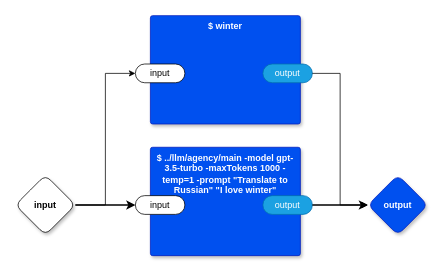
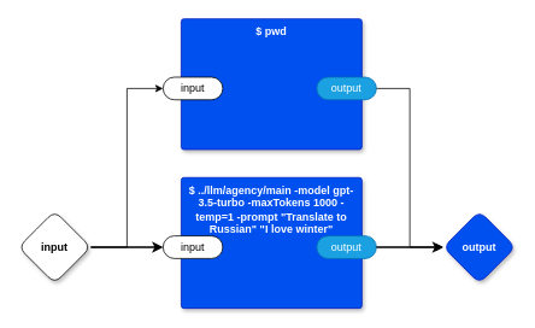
- <mxCell id="10" value="$ winter" style="rounded=1;whiteSpace=wrap;html=1;sketch=0;container=1;recursiveResize=0;verticalAlign=top;arcSize=6;fontStyle=1;autosize=0;points=[];absoluteArcSize=1;shadow=1;strokeColor=#001DBC;fillColor=#0050ef;fontColor=#ffffff;connectable=0;" vertex="1" parent="1"><mxGeometry x="200" y="20" width="200" height="144.5" as="geometry"><mxRectangle x="-98" y="-1230" width="99" height="26" as="alternateBounds" /></mxGeometry></mxCell>
+ <mxCell id="10" value="$ pwd" style="rounded=1;whiteSpace=wrap;html=1;sketch=0;container=1;recursiveResize=0;verticalAlign=top;arcSize=6;fontStyle=1;autosize=0;points=[];absoluteArcSize=1;shadow=1;strokeColor=#001DBC;fillColor=#0050ef;fontColor=#ffffff;connectable=0;" vertex="1" parent="1"><mxGeometry x="200" y="20" width="200" height="144.5" as="geometry"><mxRectangle x="-98" y="-1230" width="99" height="26" as="alternateBounds" /></mxGeometry></mxCell>
